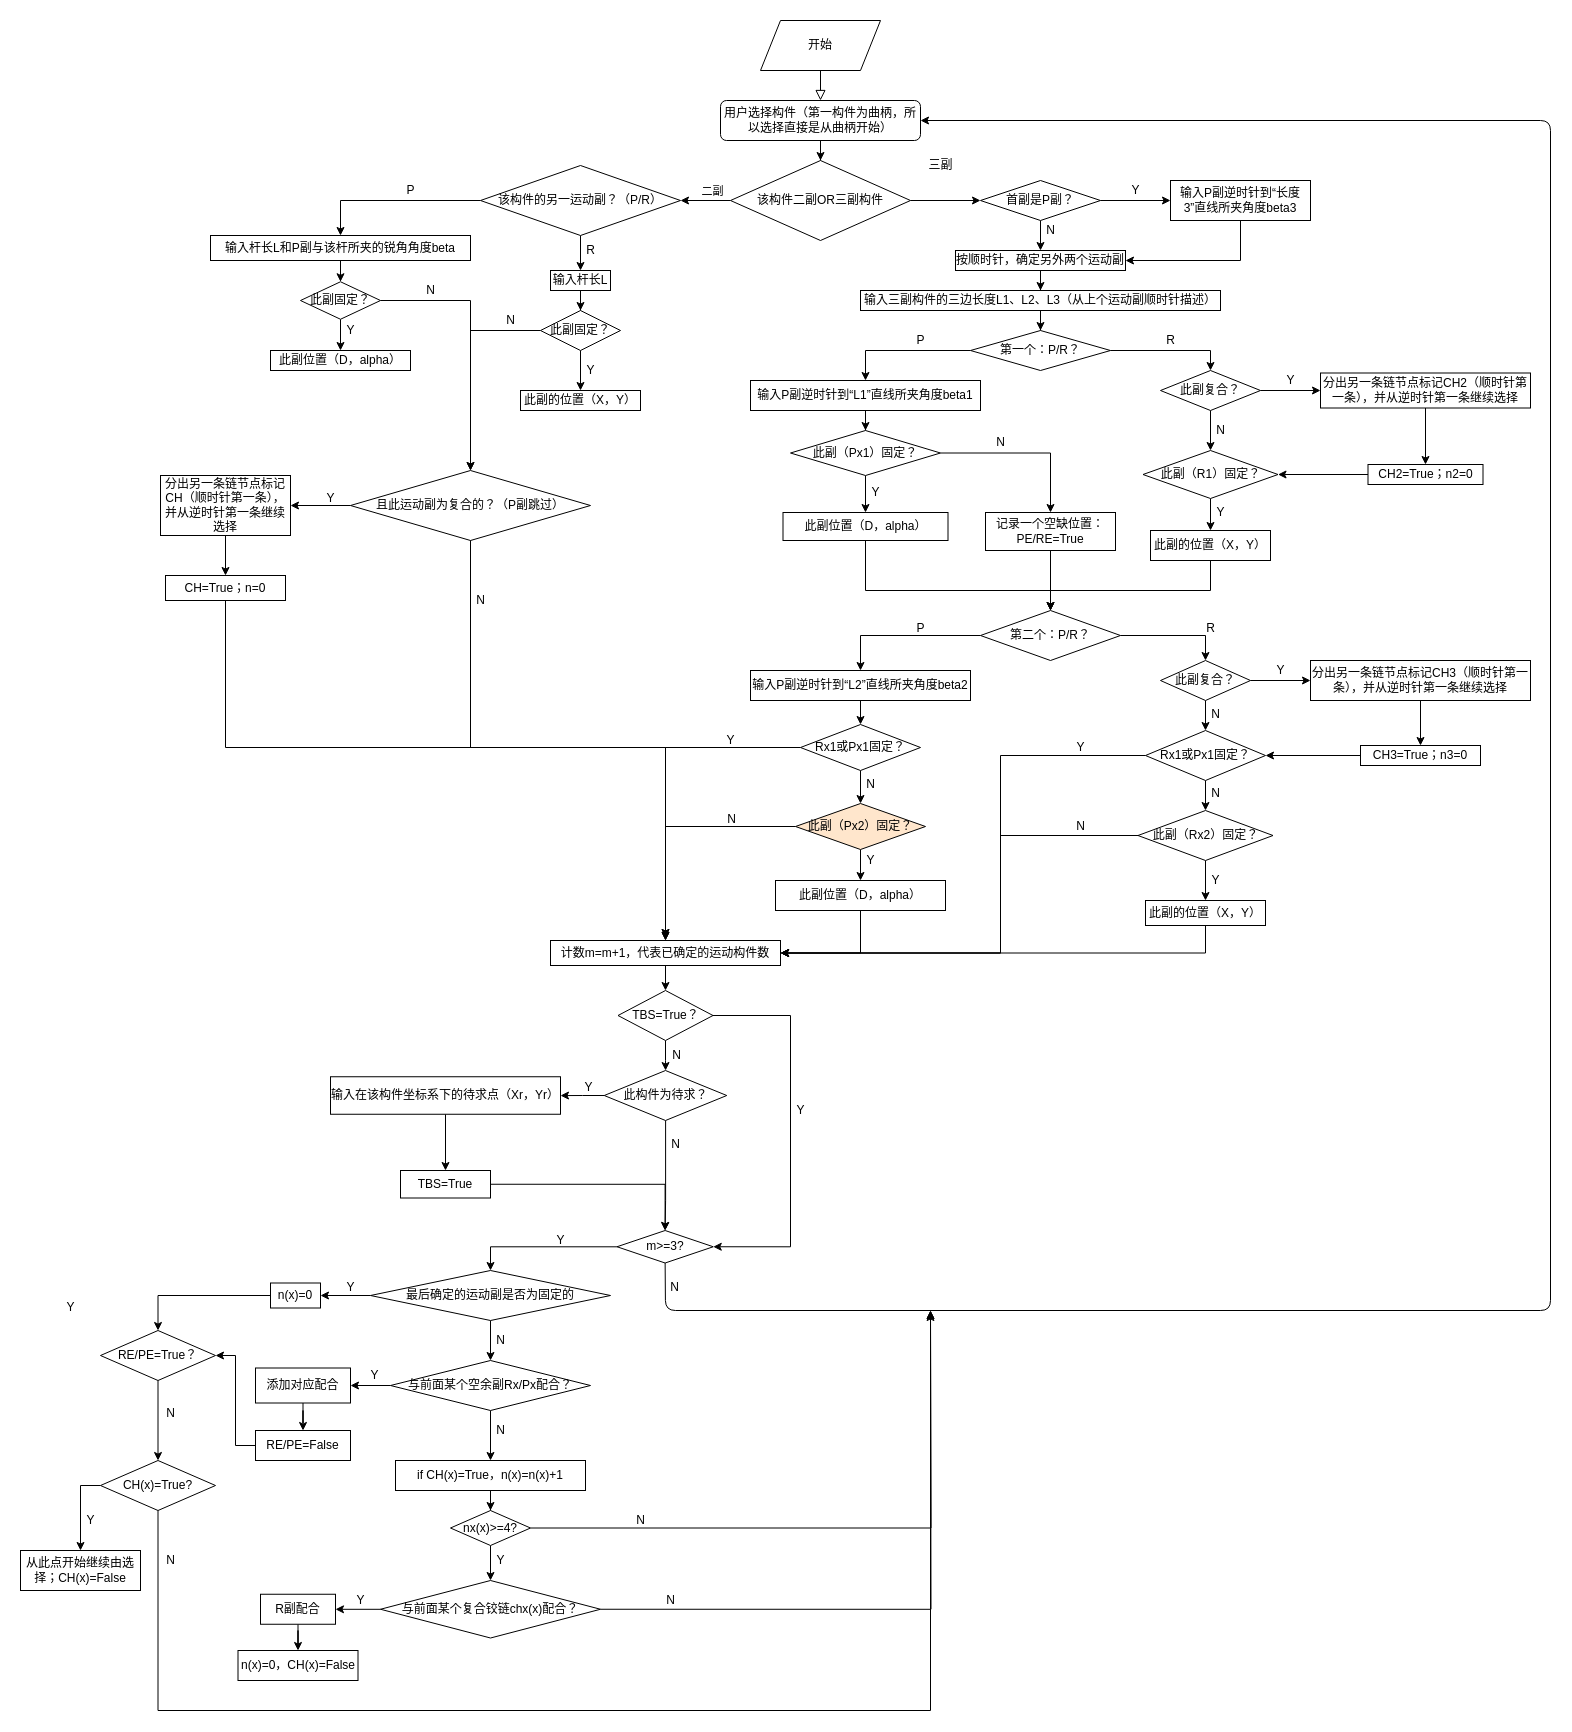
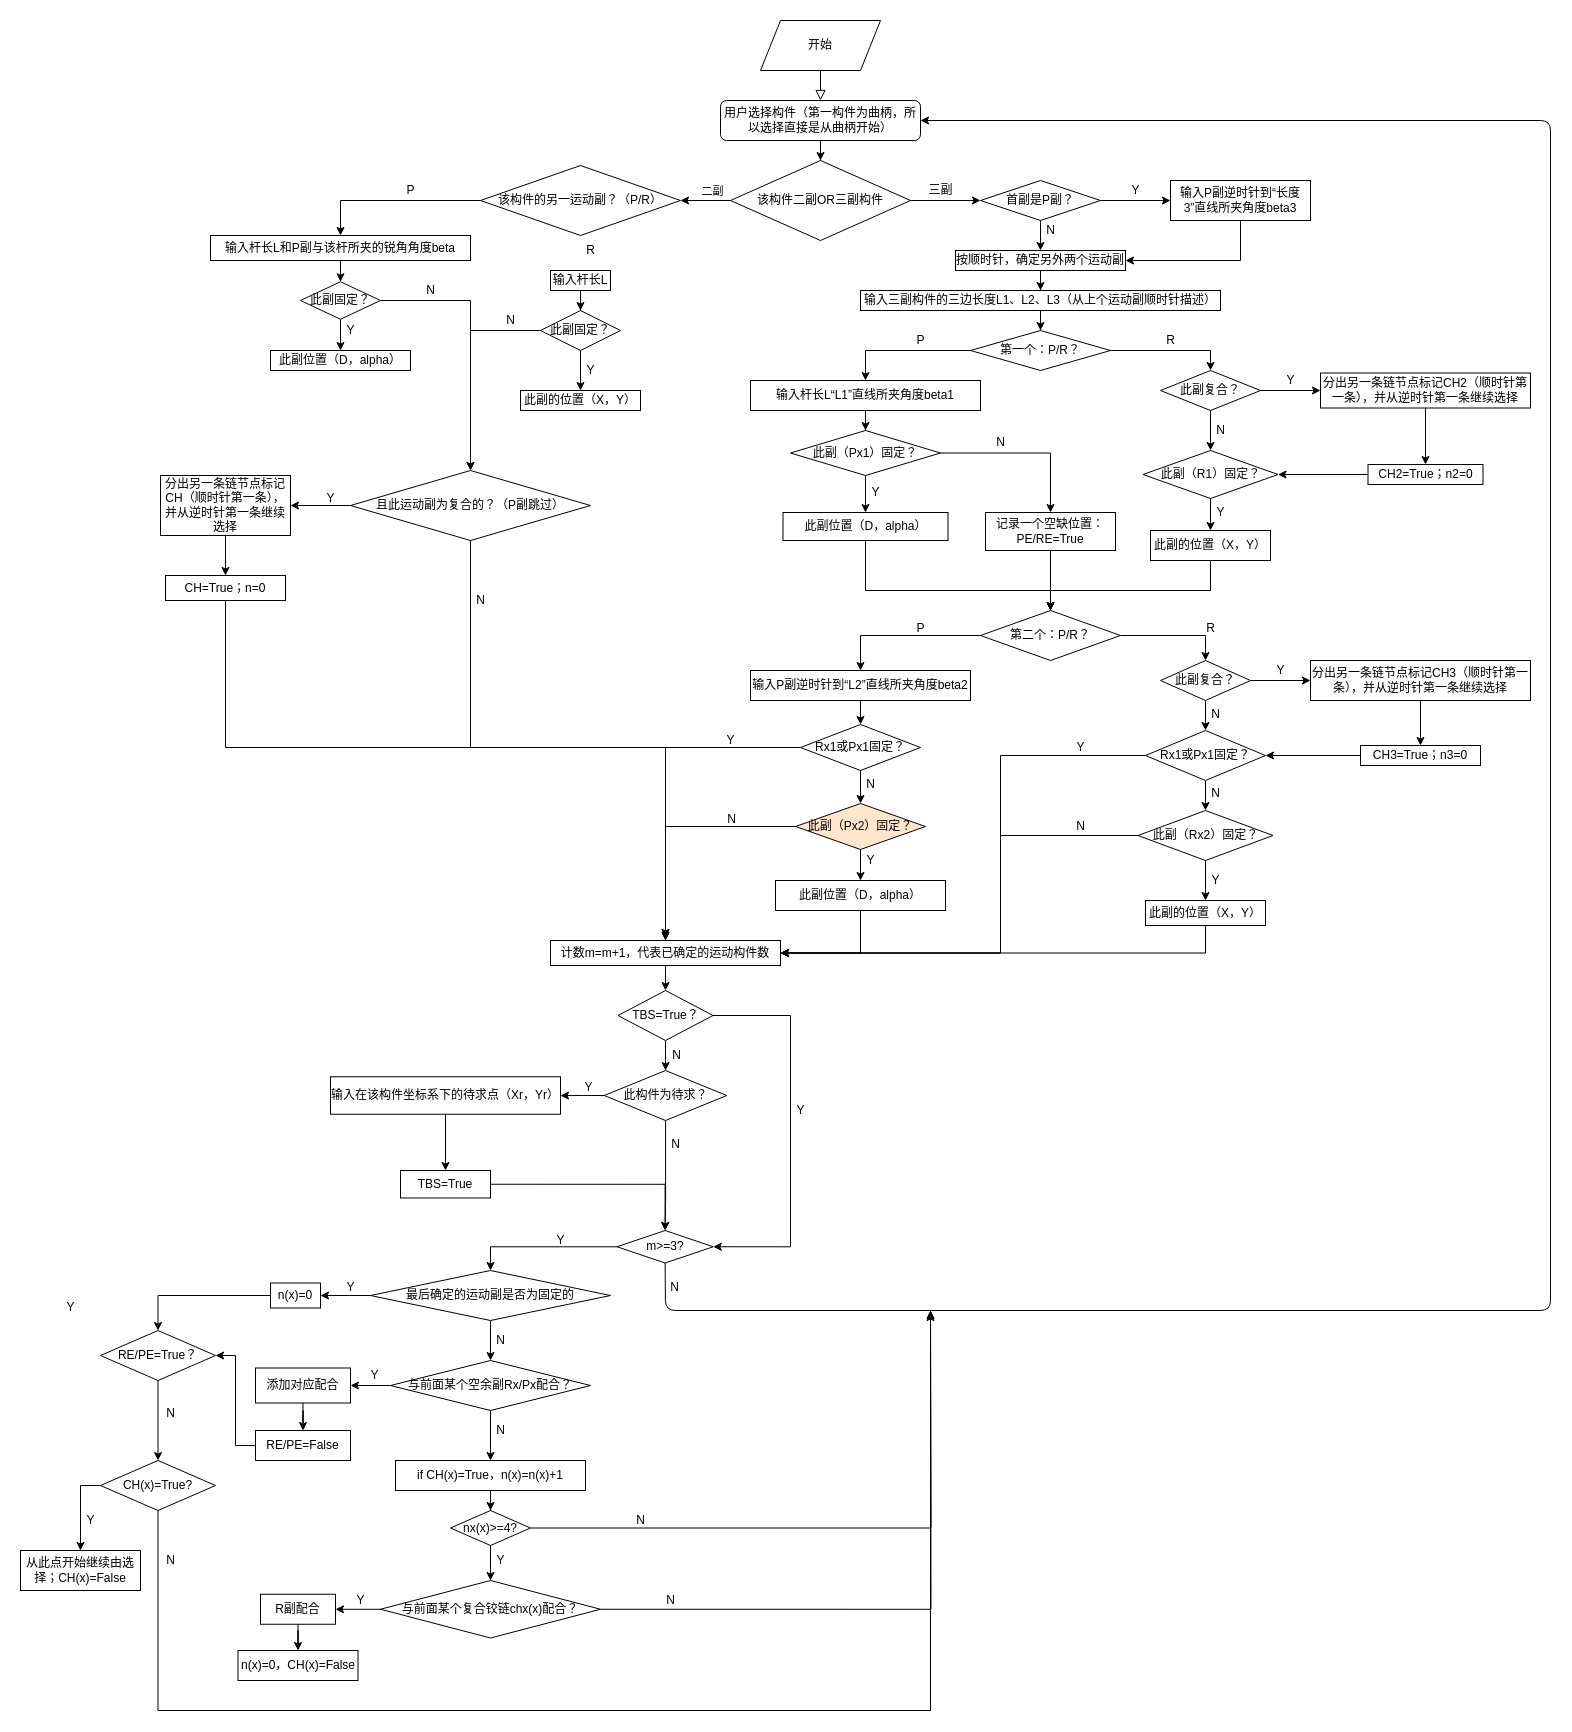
- <mxCell id="16" value="三副" style="text;html=1;align=center;verticalAlign=middle;resizable=0;points=[];autosize=1;" vertex="1" parent="1"><mxGeometry x="920" y="155" width="40" height="20" as="geometry" /></mxCell>
+ <mxCell id="16" value="三副" style="text;html=1;align=center;verticalAlign=middle;resizable=0;points=[];autosize=1;" vertex="1" parent="1"><mxGeometry x="920" y="180" width="40" height="20" as="geometry" /></mxCell>
- <mxCell id="10" value="" style="edgeStyle=orthogonalEdgeStyle;rounded=0;orthogonalLoop=1;jettySize=auto;html=1;" edge="1" parent="1" source="12" target="28"><mxGeometry relative="1" as="geometry" /></mxCell>
- <mxCell id="56" value="输入P副逆时针到“L1”直线所夹角度beta1" style="whiteSpace=wrap;html=1;rounded=0;" vertex="1" parent="1"><mxGeometry x="750" y="380" width="230" height="30" as="geometry" /></mxCell>
+ <mxCell id="56" value="输入杆长L“L1”直线所夹角度beta1" style="whiteSpace=wrap;html=1;rounded=0;" vertex="1" parent="1"><mxGeometry x="750" y="380" width="230" height="30" as="geometry" /></mxCell>
